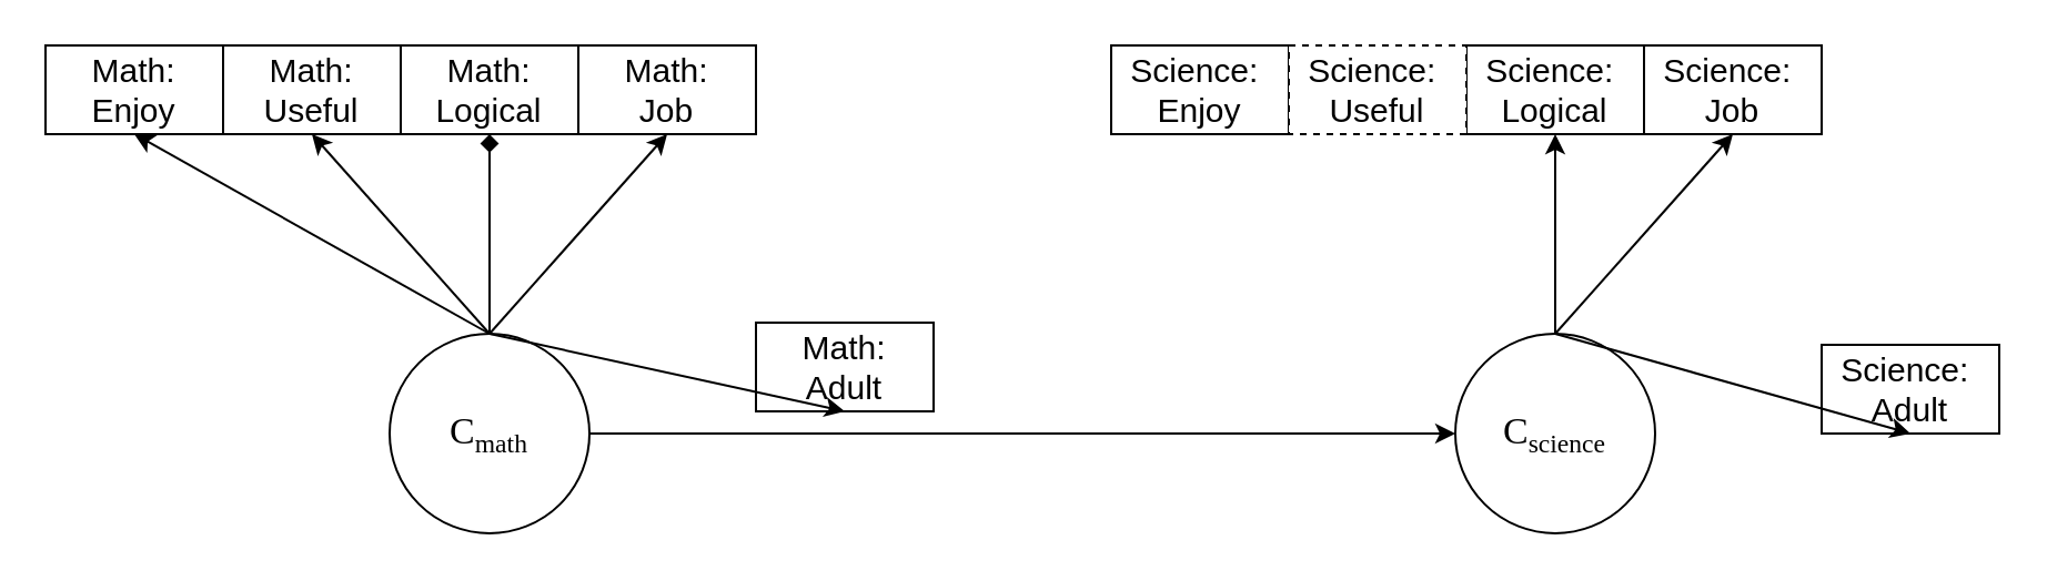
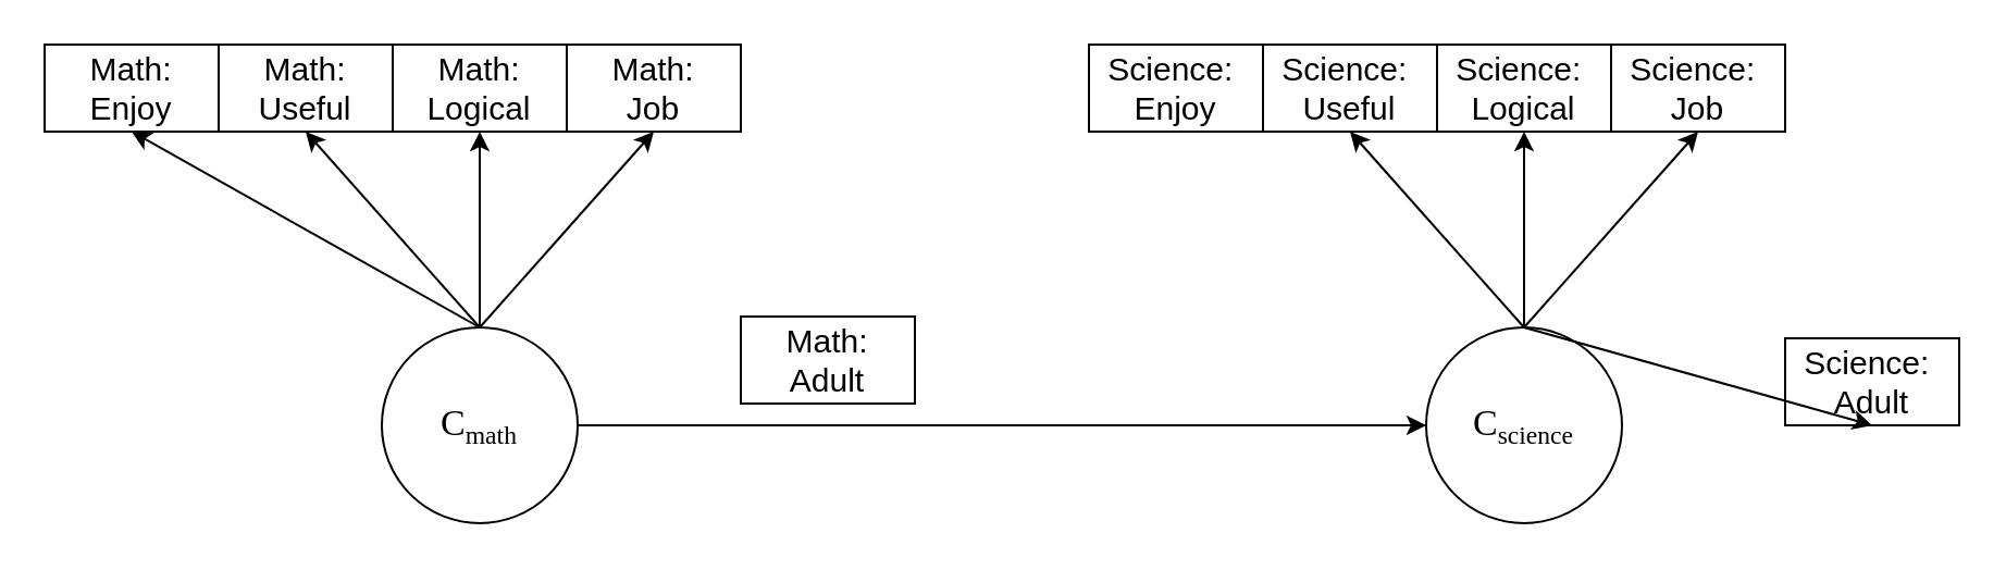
- <mxCell id="17" value="&lt;span style=&quot;font-size: 15px;&quot;&gt;Science:&amp;nbsp;&lt;/span&gt;&lt;div&gt;&lt;span style=&quot;font-size: 15px;&quot;&gt;Useful&lt;/span&gt;&lt;/div&gt;" style="rounded=0;whiteSpace=wrap;html=1;dashed=1;" vertex="1" parent="1"><mxGeometry x="580" y="20" width="80" height="40" as="geometry" /></mxCell>
+ <mxCell id="17" value="&lt;span style=&quot;font-size: 15px;&quot;&gt;Science:&amp;nbsp;&lt;/span&gt;&lt;div&gt;&lt;span style=&quot;font-size: 15px;&quot;&gt;Useful&lt;/span&gt;&lt;/div&gt;" style="rounded=0;whiteSpace=wrap;html=1;" vertex="1" parent="1"><mxGeometry x="580" y="20" width="80" height="40" as="geometry" /></mxCell>
- <mxCell id="9" value="" style="endArrow=diamond;html=1;rounded=0;exitX=0.5;exitY=0;exitDx=0;exitDy=0;entryX=0.5;entryY=1;entryDx=0;entryDy=0;" edge="1" parent="1" source="2" target="4"><mxGeometry width="50" height="50" relative="1" as="geometry"><mxPoint x="280" y="170" as="sourcePoint" /><mxPoint x="105" y="80" as="targetPoint" /></mxGeometry></mxCell>
+ <mxCell id="9" value="" style="endArrow=classic;html=1;rounded=0;exitX=0.5;exitY=0;exitDx=0;exitDy=0;entryX=0.5;entryY=1;entryDx=0;entryDy=0;" edge="1" parent="1" source="2" target="4"><mxGeometry width="50" height="50" relative="1" as="geometry"><mxPoint x="280" y="170" as="sourcePoint" /><mxPoint x="105" y="80" as="targetPoint" /></mxGeometry></mxCell>
+ <mxCell id="19" value="" style="endArrow=classic;html=1;rounded=0;entryX=0.5;entryY=1;entryDx=0;entryDy=0;exitX=0.5;exitY=0;exitDx=0;exitDy=0;" edge="1" parent="1" source="14" target="17"><mxGeometry width="50" height="50" relative="1" as="geometry"><mxPoint x="815" y="140" as="sourcePoint" /><mxPoint x="575" y="70" as="targetPoint" /></mxGeometry></mxCell>
- <mxCell id="13" value="" style="endArrow=classic;html=1;rounded=0;exitX=0.5;exitY=0;exitDx=0;exitDy=0;entryX=0.5;entryY=1;entryDx=0;entryDy=0;" edge="1" parent="1" source="2" target="12"><mxGeometry width="50" height="50" relative="1" as="geometry"><mxPoint x="245" y="200" as="sourcePoint" /><mxPoint x="340" y="110" as="targetPoint" /></mxGeometry></mxCell>
